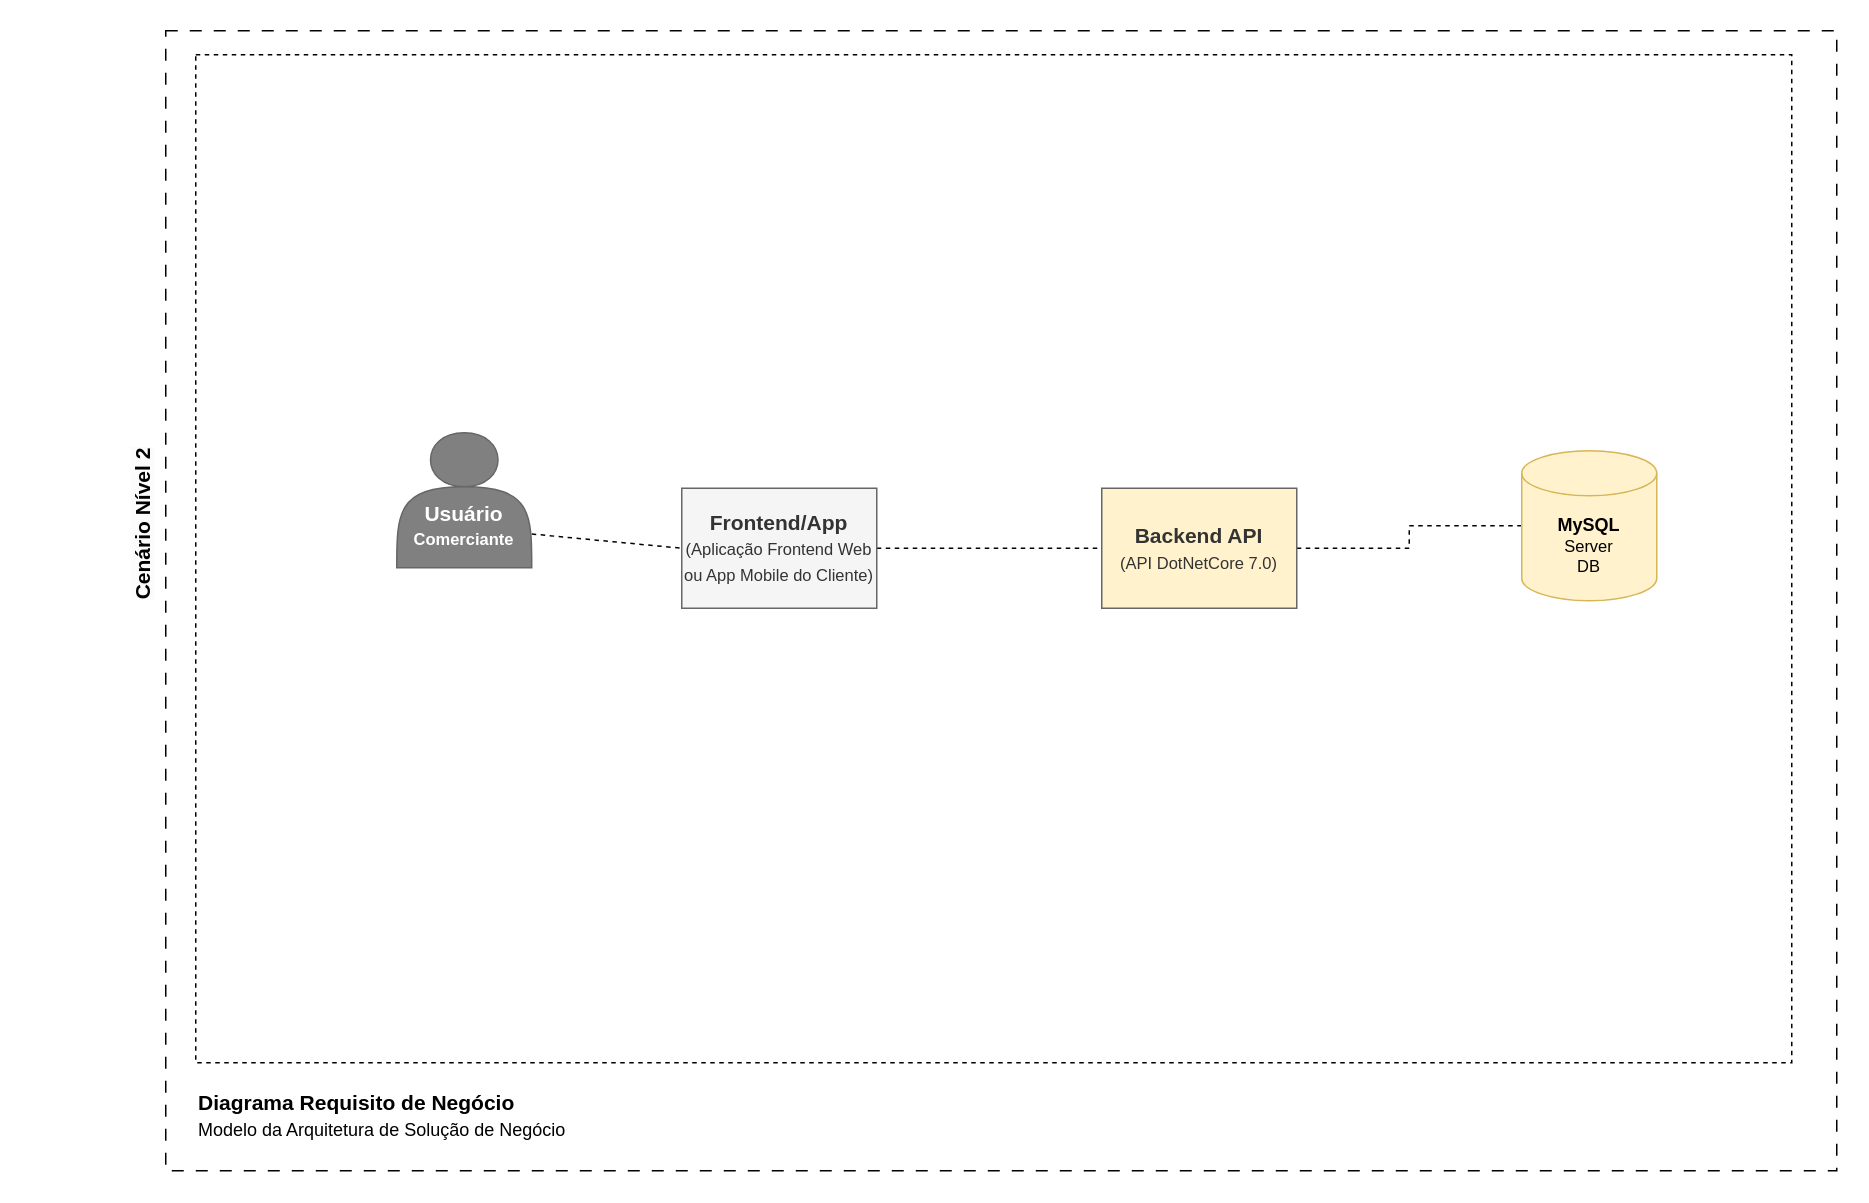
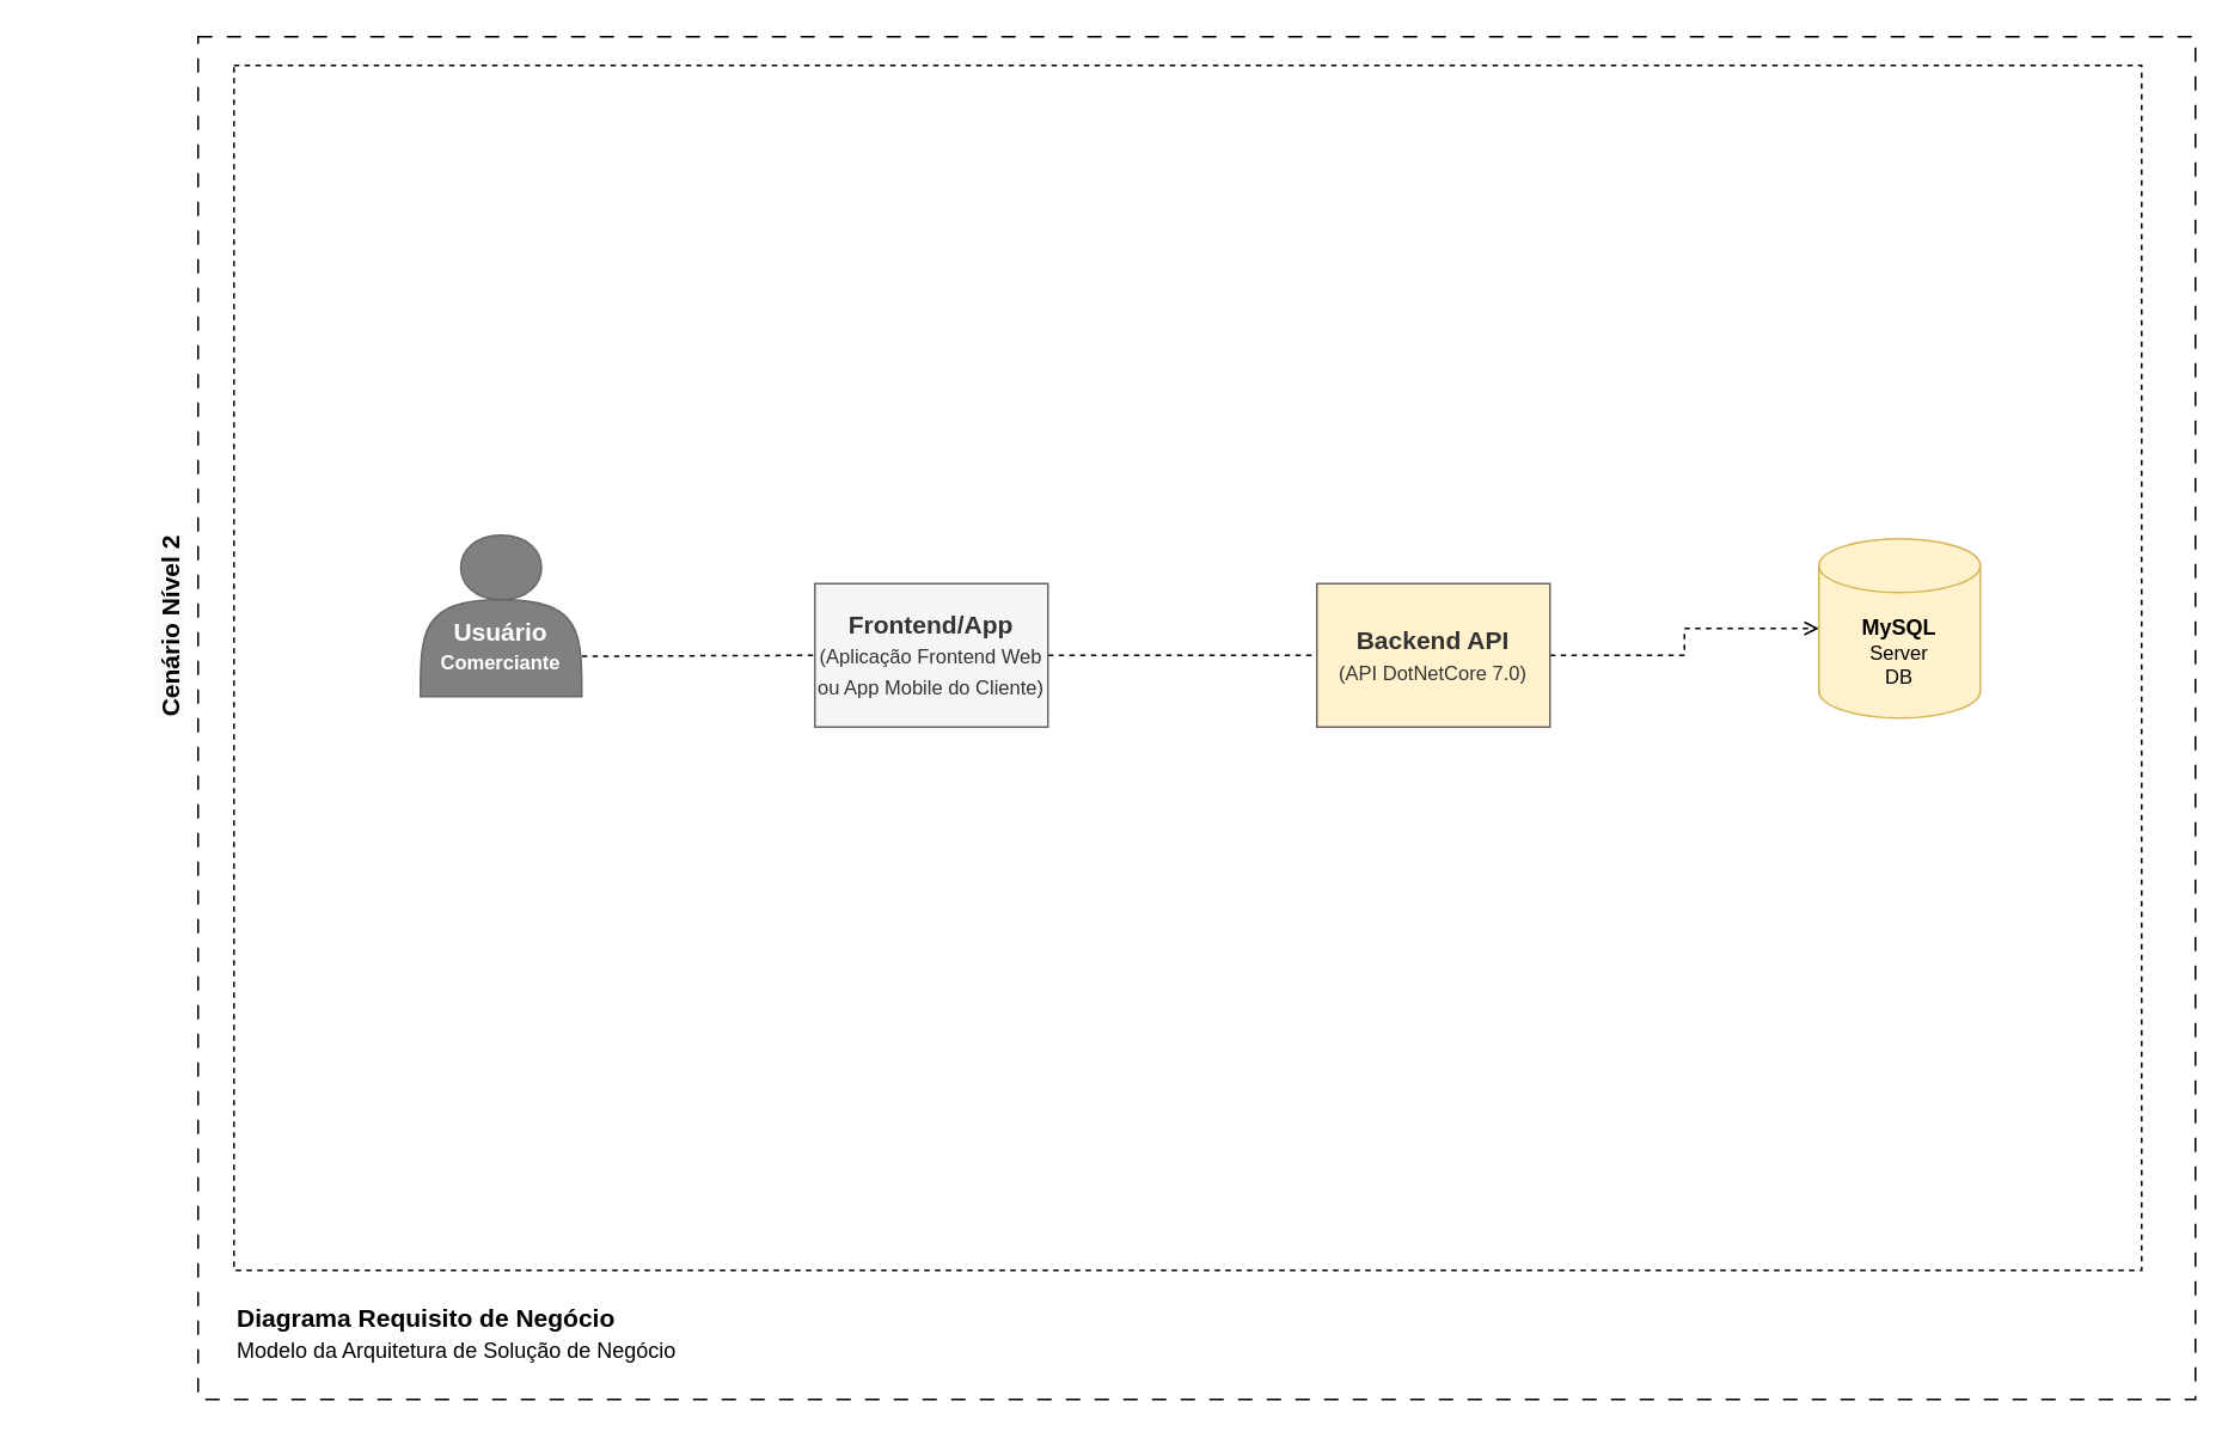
- <mxCell id="7" value="&lt;font color=&quot;#ffffff&quot; style=&quot;&quot;&gt;&lt;b style=&quot;&quot;&gt;&lt;br&gt;&lt;br style=&quot;font-size: 14px;&quot;&gt;Usuário&lt;br&gt;&lt;font style=&quot;font-size: 11px;&quot;&gt;Comerciante&lt;/font&gt;&lt;br style=&quot;font-size: 14px;&quot;&gt;&lt;/b&gt;&lt;/font&gt;" style="shape=actor;whiteSpace=wrap;html=1;fillColor=#808080;labelPosition=center;verticalLabelPosition=middle;align=center;verticalAlign=middle;fontSize=14;fontColor=#333333;strokeColor=#666666;" parent="1" vertex="1"><mxGeometry x="264" y="288" width="90" height="90" as="geometry" /></mxCell>
+ <mxCell id="7" value="&lt;font color=&quot;#ffffff&quot; style=&quot;&quot;&gt;&lt;b style=&quot;&quot;&gt;&lt;br&gt;&lt;br style=&quot;font-size: 14px;&quot;&gt;Usuário&lt;br&gt;&lt;font style=&quot;font-size: 11px;&quot;&gt;Comerciante&lt;/font&gt;&lt;br style=&quot;font-size: 14px;&quot;&gt;&lt;/b&gt;&lt;/font&gt;" style="shape=actor;whiteSpace=wrap;html=1;fillColor=#808080;labelPosition=center;verticalLabelPosition=middle;align=center;verticalAlign=middle;fontSize=14;fontColor=#333333;strokeColor=#666666;" parent="1" vertex="1"><mxGeometry x="234" y="298" width="90" height="90" as="geometry" /></mxCell>
- <mxCell id="10" style="edgeStyle=orthogonalEdgeStyle;rounded=0;orthogonalLoop=1;jettySize=auto;html=1;exitX=1;exitY=0.5;exitDx=0;exitDy=0;entryX=0;entryY=0.5;entryDx=0;entryDy=0;entryPerimeter=0;fontSize=12;dashed=1;endArrow=none;endFill=0;" parent="1" source="11" target="12" edge="1"><mxGeometry relative="1" as="geometry" /></mxCell>
+ <mxCell id="10" style="edgeStyle=orthogonalEdgeStyle;rounded=0;orthogonalLoop=1;jettySize=auto;html=1;exitX=1;exitY=0.5;exitDx=0;exitDy=0;entryX=0;entryY=0.5;entryDx=0;entryDy=0;entryPerimeter=0;fontSize=12;dashed=1;endArrow=open;endFill=0;" parent="1" source="11" target="12" edge="1"><mxGeometry relative="1" as="geometry" /></mxCell>
